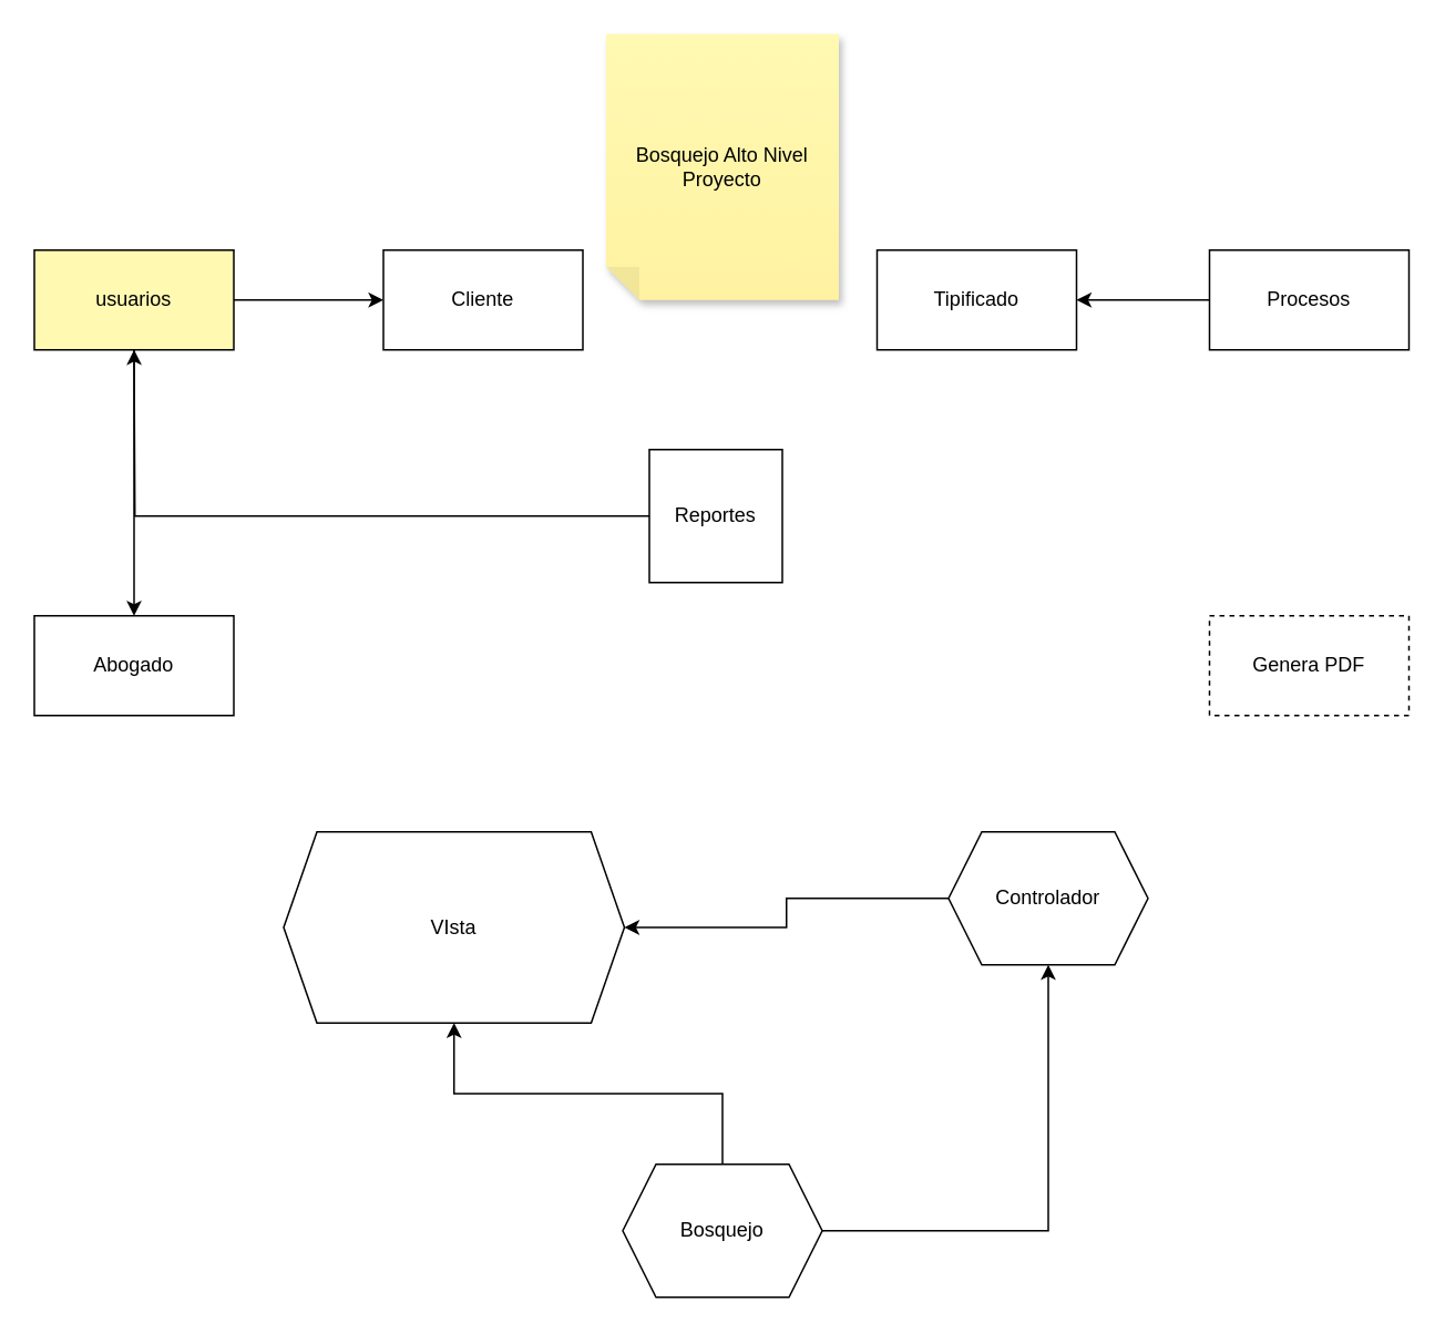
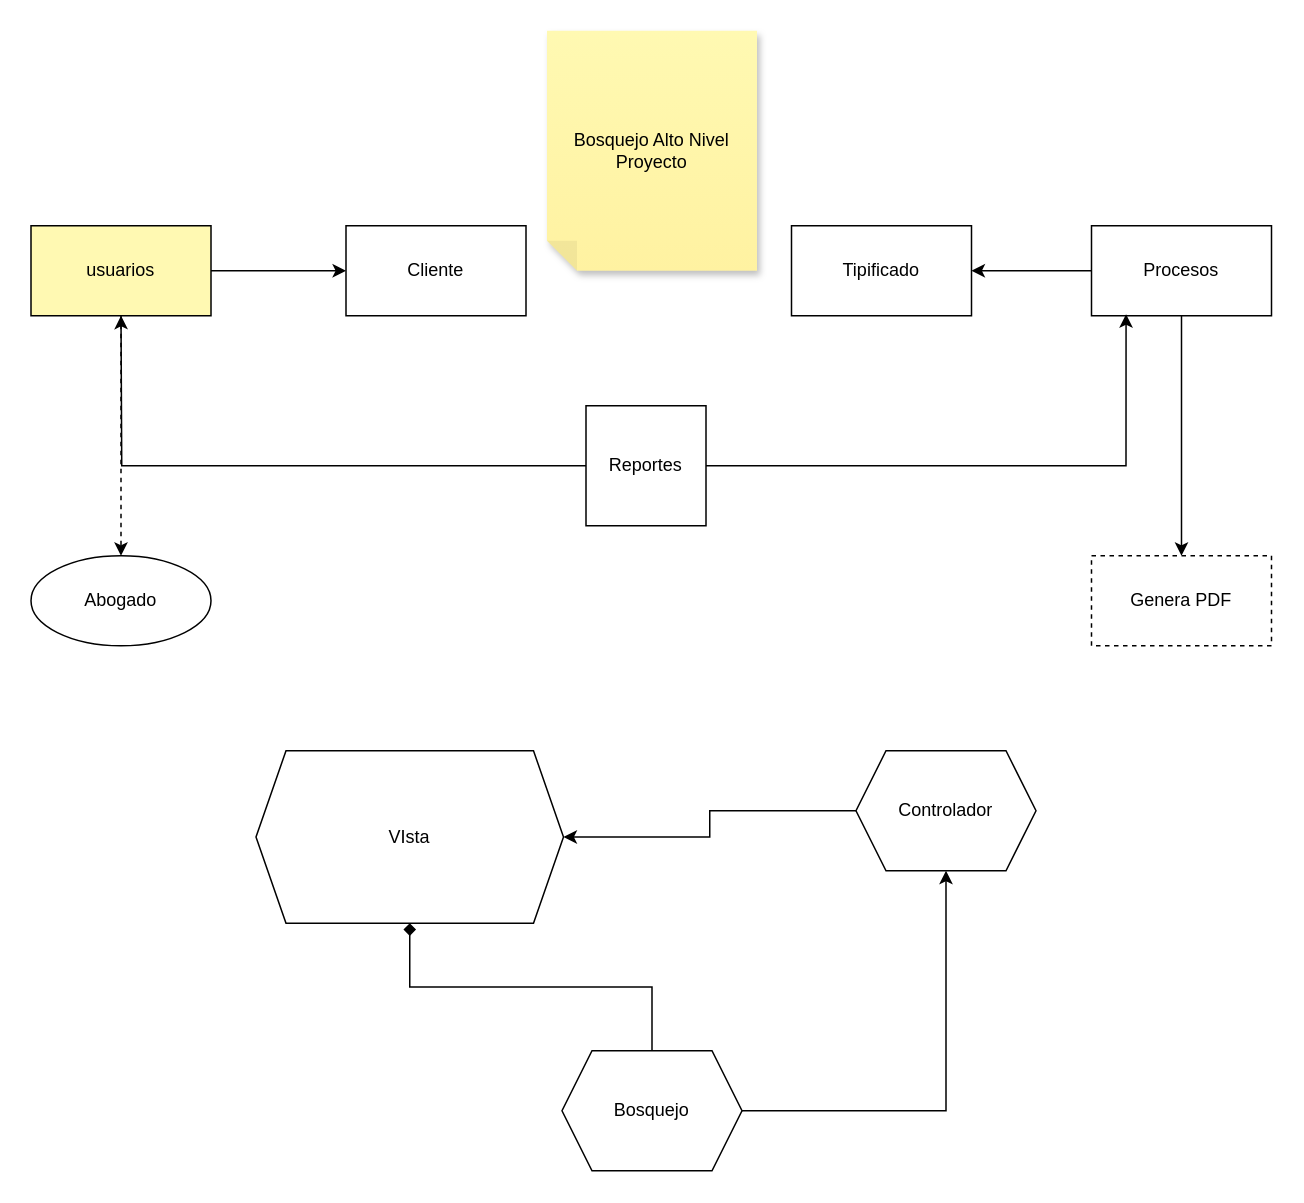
+ <mxCell id="8" value="" style="edgeStyle=orthogonalEdgeStyle;rounded=0;orthogonalLoop=1;jettySize=auto;html=1;" edge="1" parent="1" source="9" target="11"><mxGeometry relative="1" as="geometry" /></mxCell>
+ <mxCell id="12" style="edgeStyle=orthogonalEdgeStyle;rounded=0;orthogonalLoop=1;jettySize=auto;html=1;entryX=0.192;entryY=0.983;entryDx=0;entryDy=0;entryPerimeter=0;" edge="1" parent="1" source="14" target="9"><mxGeometry relative="1" as="geometry" /></mxCell>
- <mxCell id="2" value="" style="edgeStyle=orthogonalEdgeStyle;rounded=0;orthogonalLoop=1;jettySize=auto;html=1;" edge="1" parent="1" source="4" target="5"><mxGeometry relative="1" as="geometry" /></mxCell>
+ <mxCell id="2" value="" style="edgeStyle=orthogonalEdgeStyle;rounded=0;orthogonalLoop=1;jettySize=auto;html=1;dashed=1;" edge="1" parent="1" source="4" target="5"><mxGeometry relative="1" as="geometry" /></mxCell>
- <mxCell id="5" value="Abogado" style="rounded=0;whiteSpace=wrap;html=1;" vertex="1" parent="1"><mxGeometry y="370" width="120" height="60" as="geometry" x="20" /></mxCell>
+ <mxCell id="5" value="Abogado" style="ellipse;whiteSpace=wrap;html=1;" vertex="1" parent="1"><mxGeometry y="370" width="120" height="60" as="geometry" x="20" /></mxCell>
- <mxCell id="16" value="" style="edgeStyle=orthogonalEdgeStyle;rounded=0;orthogonalLoop=1;jettySize=auto;html=1;" edge="1" parent="1" source="18" target="19"><mxGeometry relative="1" as="geometry" /></mxCell>
+ <mxCell id="16" value="" style="edgeStyle=orthogonalEdgeStyle;rounded=0;orthogonalLoop=1;jettySize=auto;html=1;endArrow=diamond;" edge="1" parent="1" source="18" target="19"><mxGeometry relative="1" as="geometry" /></mxCell>
